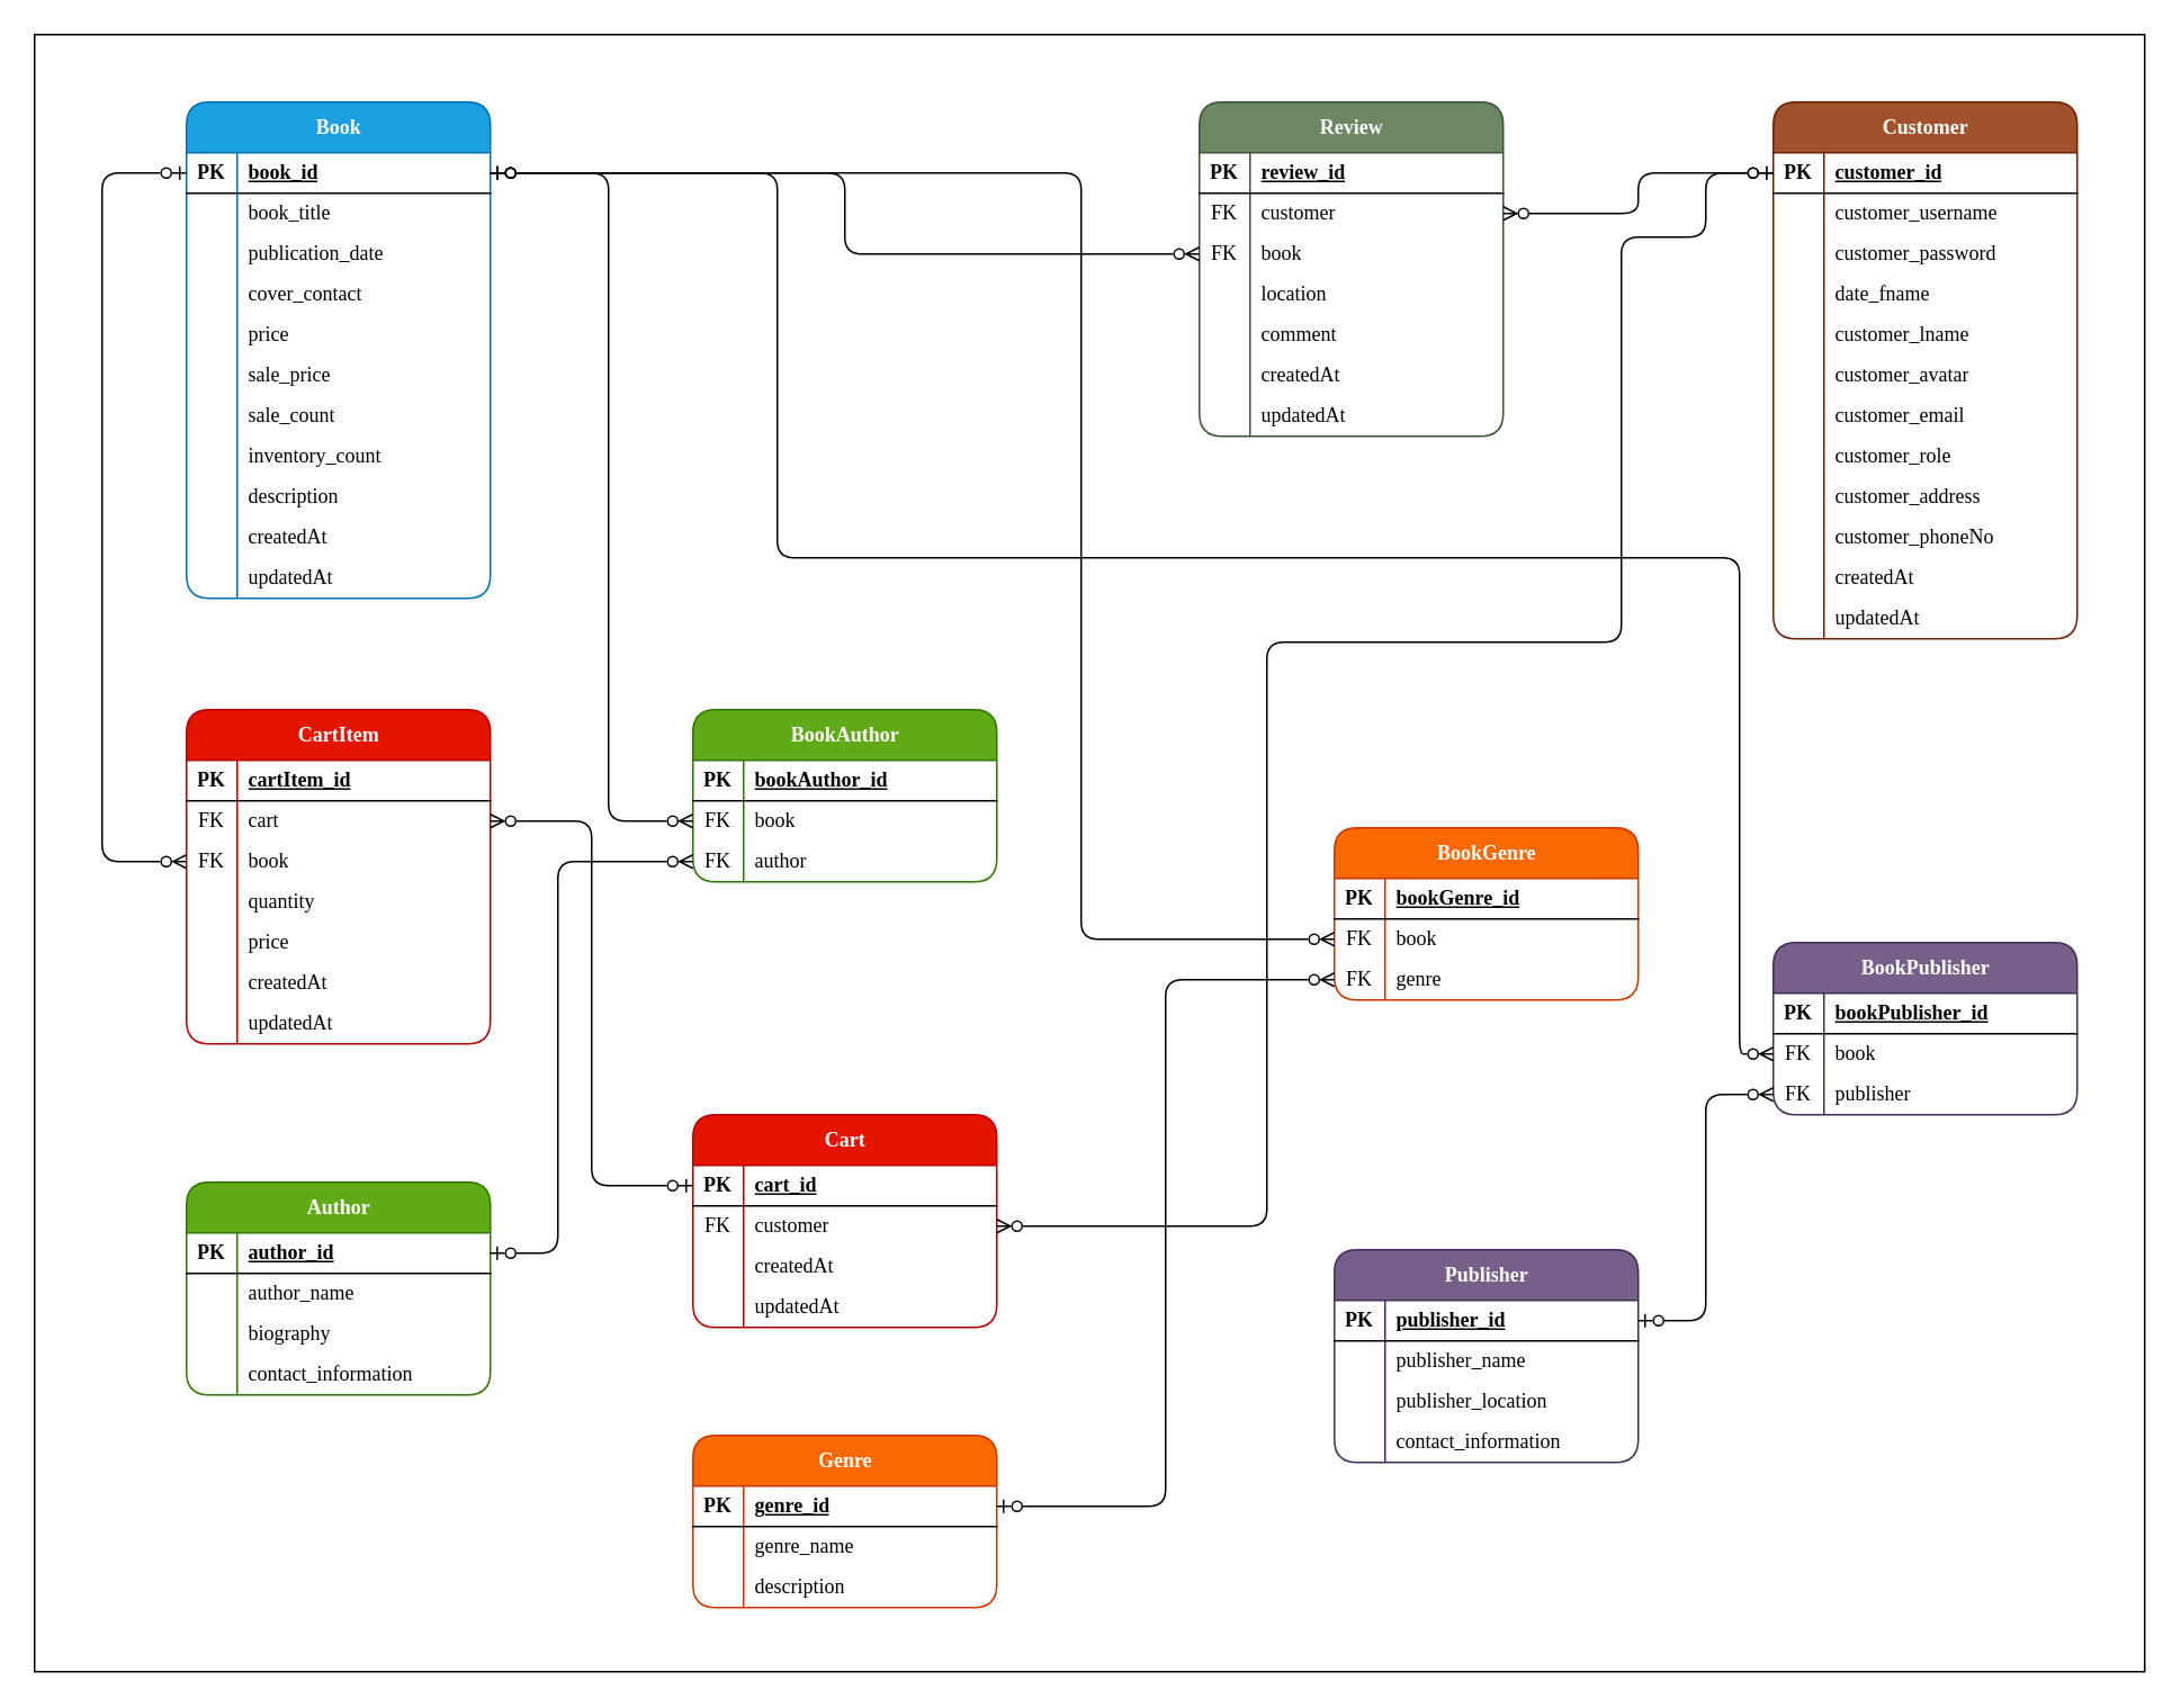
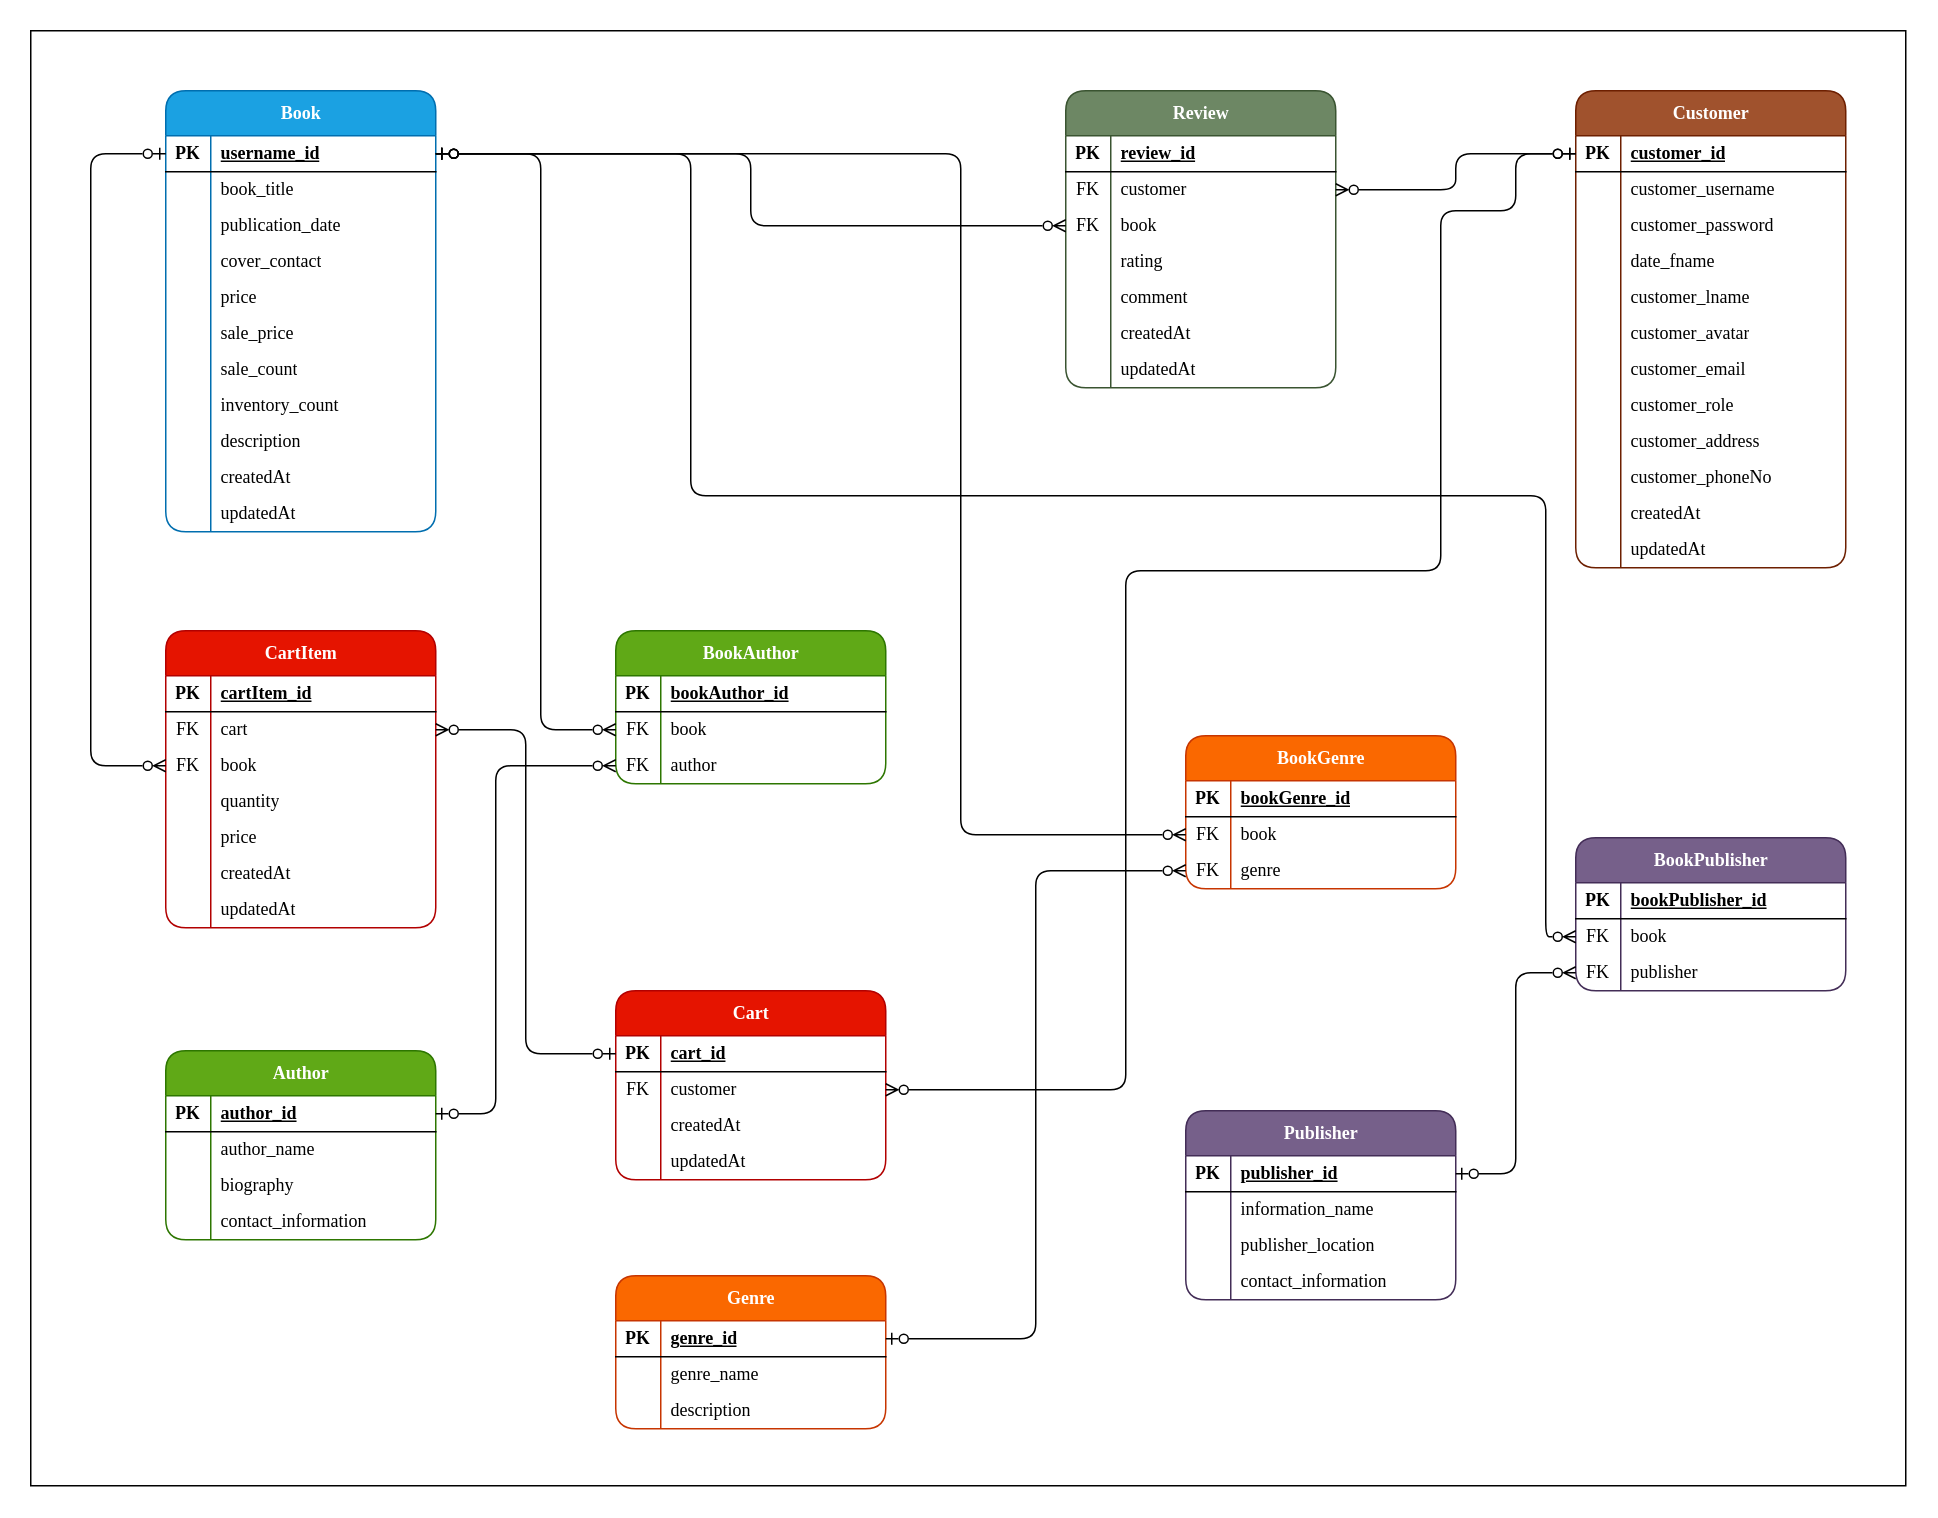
- <mxCell id="6" value="book_id" style="shape=partialRectangle;connectable=0;fillColor=none;top=0;left=0;bottom=0;right=0;align=left;spacingLeft=6;fontStyle=5;overflow=hidden;html=1;fontFamily=Tahoma;spacing=1;spacingTop=0;spacingRight=0;" vertex="1" parent="4"><mxGeometry x="30" width="150" height="24" as="geometry"><mxRectangle width="150" height="24" as="alternateBounds" /></mxGeometry></mxCell>
+ <mxCell id="6" value="username_id" style="shape=partialRectangle;connectable=0;fillColor=none;top=0;left=0;bottom=0;right=0;align=left;spacingLeft=6;fontStyle=5;overflow=hidden;html=1;fontFamily=Tahoma;spacing=1;spacingTop=0;spacingRight=0;" vertex="1" parent="4"><mxGeometry x="30" width="150" height="24" as="geometry"><mxRectangle width="150" height="24" as="alternateBounds" /></mxGeometry></mxCell>
- <mxCell id="150" value="location" style="shape=partialRectangle;connectable=0;fillColor=none;top=0;left=0;bottom=0;right=0;align=left;spacingLeft=6;overflow=hidden;html=1;fontFamily=Tahoma;spacing=1;spacingTop=0;spacingRight=0;" vertex="1" parent="148"><mxGeometry x="30" width="150" height="24" as="geometry"><mxRectangle width="150" height="24" as="alternateBounds" /></mxGeometry></mxCell>
+ <mxCell id="150" value="rating" style="shape=partialRectangle;connectable=0;fillColor=none;top=0;left=0;bottom=0;right=0;align=left;spacingLeft=6;overflow=hidden;html=1;fontFamily=Tahoma;spacing=1;spacingTop=0;spacingRight=0;" vertex="1" parent="148"><mxGeometry x="30" width="150" height="24" as="geometry"><mxRectangle width="150" height="24" as="alternateBounds" /></mxGeometry></mxCell>
- <mxCell id="121" value="publisher_name" style="shape=partialRectangle;connectable=0;fillColor=none;top=0;left=0;bottom=0;right=0;align=left;spacingLeft=6;overflow=hidden;html=1;fontFamily=Tahoma;spacing=1;spacingTop=0;spacingRight=0;" vertex="1" parent="119"><mxGeometry x="30" width="150" height="24" as="geometry"><mxRectangle width="150" height="24" as="alternateBounds" /></mxGeometry></mxCell>
+ <mxCell id="121" value="information_name" style="shape=partialRectangle;connectable=0;fillColor=none;top=0;left=0;bottom=0;right=0;align=left;spacingLeft=6;overflow=hidden;html=1;fontFamily=Tahoma;spacing=1;spacingTop=0;spacingRight=0;" vertex="1" parent="119"><mxGeometry x="30" width="150" height="24" as="geometry"><mxRectangle width="150" height="24" as="alternateBounds" /></mxGeometry></mxCell>
